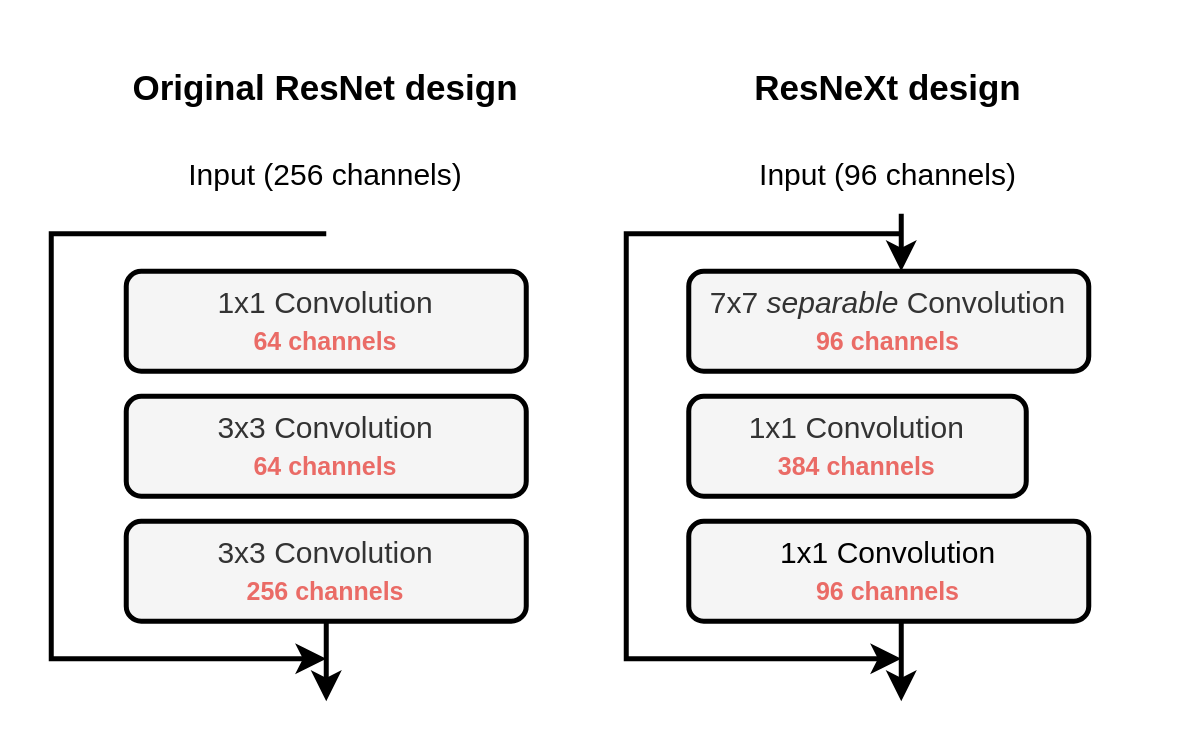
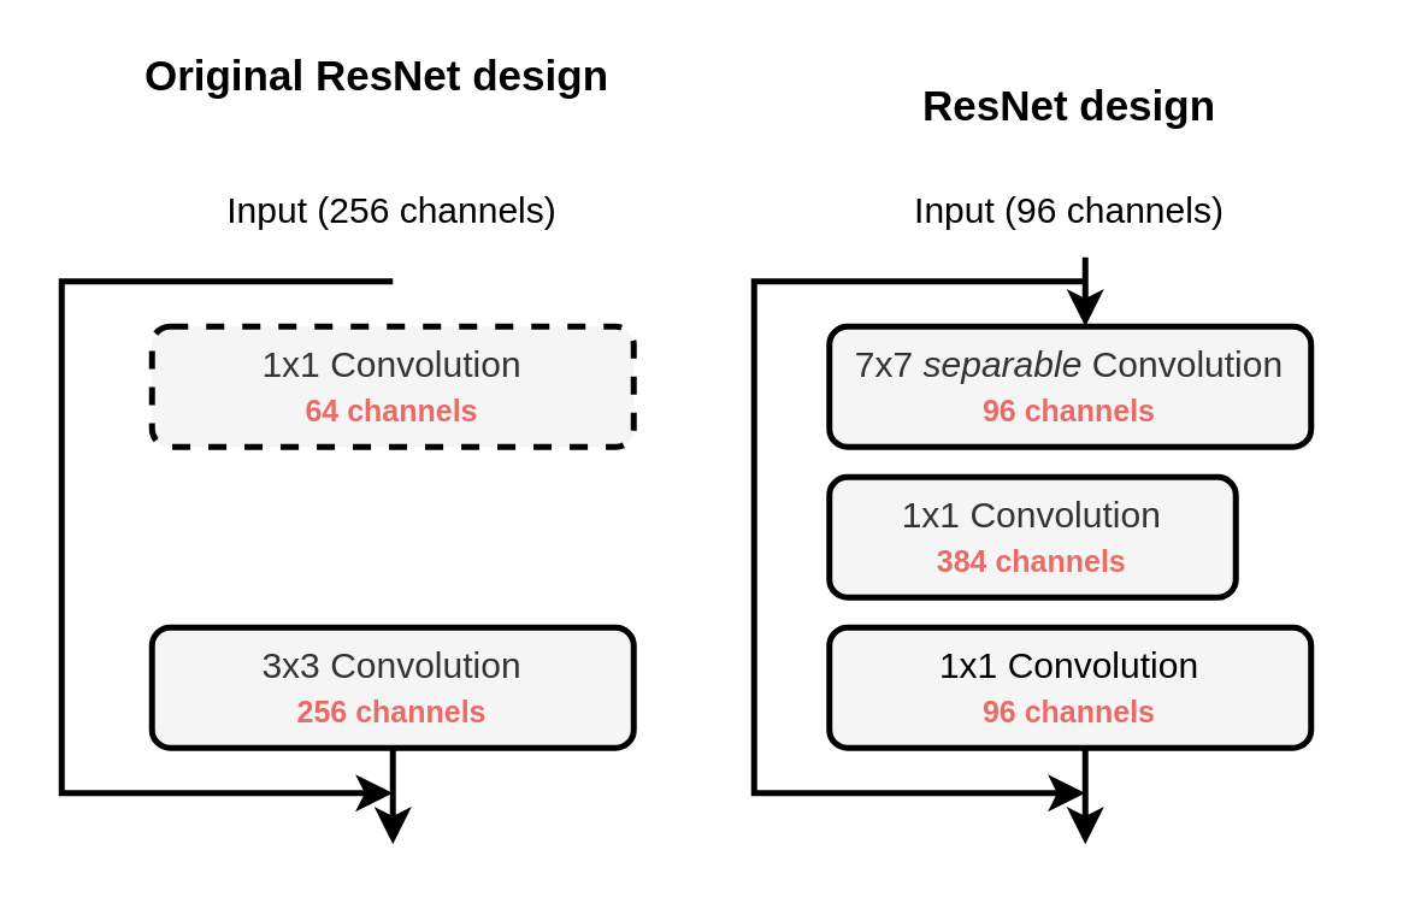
- <mxCell id="7" value="&lt;b&gt;&lt;font style=&quot;font-size: 14px;&quot;&gt;Original ResNet design&lt;/font&gt;&lt;/b&gt;" style="text;html=1;align=center;verticalAlign=middle;whiteSpace=wrap;rounded=0;" parent="1" vertex="1"><mxGeometry x="35" y="20" width="190" height="30" as="geometry" /></mxCell>
+ <mxCell id="7" value="&lt;b&gt;&lt;font style=&quot;font-size: 14px;&quot;&gt;Original ResNet design&lt;/font&gt;&lt;/b&gt;" style="text;html=1;align=center;verticalAlign=middle;whiteSpace=wrap;rounded=0;" parent="1" vertex="1"><mxGeometry x="30" y="10" width="190" height="30" as="geometry" /></mxCell>
- <mxCell id="8" value="&lt;b&gt;&lt;font style=&quot;font-size: 14px;&quot;&gt;ResNeXt design&lt;/font&gt;&lt;/b&gt;" style="text;html=1;align=center;verticalAlign=middle;whiteSpace=wrap;rounded=0;" parent="1" vertex="1"><mxGeometry x="260" y="20" width="190" height="30" as="geometry" /></mxCell>
+ <mxCell id="8" value="&lt;b&gt;&lt;font style=&quot;font-size: 14px;&quot;&gt;ResNet design&lt;/font&gt;&lt;/b&gt;" style="text;html=1;align=center;verticalAlign=middle;whiteSpace=wrap;rounded=0;" parent="1" vertex="1"><mxGeometry x="260" y="20" width="190" height="30" as="geometry" /></mxCell>
- <mxCell id="2" value="1x1 Convolution&lt;br&gt;&lt;b&gt;&lt;font color=&quot;#ea6b66&quot; style=&quot;font-size: 10px;&quot;&gt;64 channels&lt;/font&gt;&lt;/b&gt;" style="rounded=1;whiteSpace=wrap;html=1;fillColor=#f5f5f5;strokeColor=default;strokeWidth=2;fontColor=#333333;" parent="1" vertex="1"><mxGeometry x="50" y="108" width="160" height="40" as="geometry" /></mxCell>
+ <mxCell id="2" value="1x1 Convolution&lt;br&gt;&lt;b&gt;&lt;font color=&quot;#ea6b66&quot; style=&quot;font-size: 10px;&quot;&gt;64 channels&lt;/font&gt;&lt;/b&gt;" style="rounded=1;whiteSpace=wrap;html=1;fillColor=#f5f5f5;strokeColor=default;strokeWidth=2;fontColor=#333333;dashed=1;" parent="1" vertex="1"><mxGeometry x="50" y="108" width="160" height="40" as="geometry" /></mxCell>
- <mxCell id="3" value="3x3 Convolution&lt;br&gt;&lt;b&gt;&lt;font color=&quot;#ea6b66&quot; style=&quot;font-size: 10px;&quot;&gt;64 channels&lt;/font&gt;&lt;/b&gt;" style="rounded=1;whiteSpace=wrap;html=1;fillColor=#f5f5f5;strokeColor=default;strokeWidth=2;fontColor=#333333;" parent="1" vertex="1"><mxGeometry x="50" y="158" width="160" height="40" as="geometry" /></mxCell>
